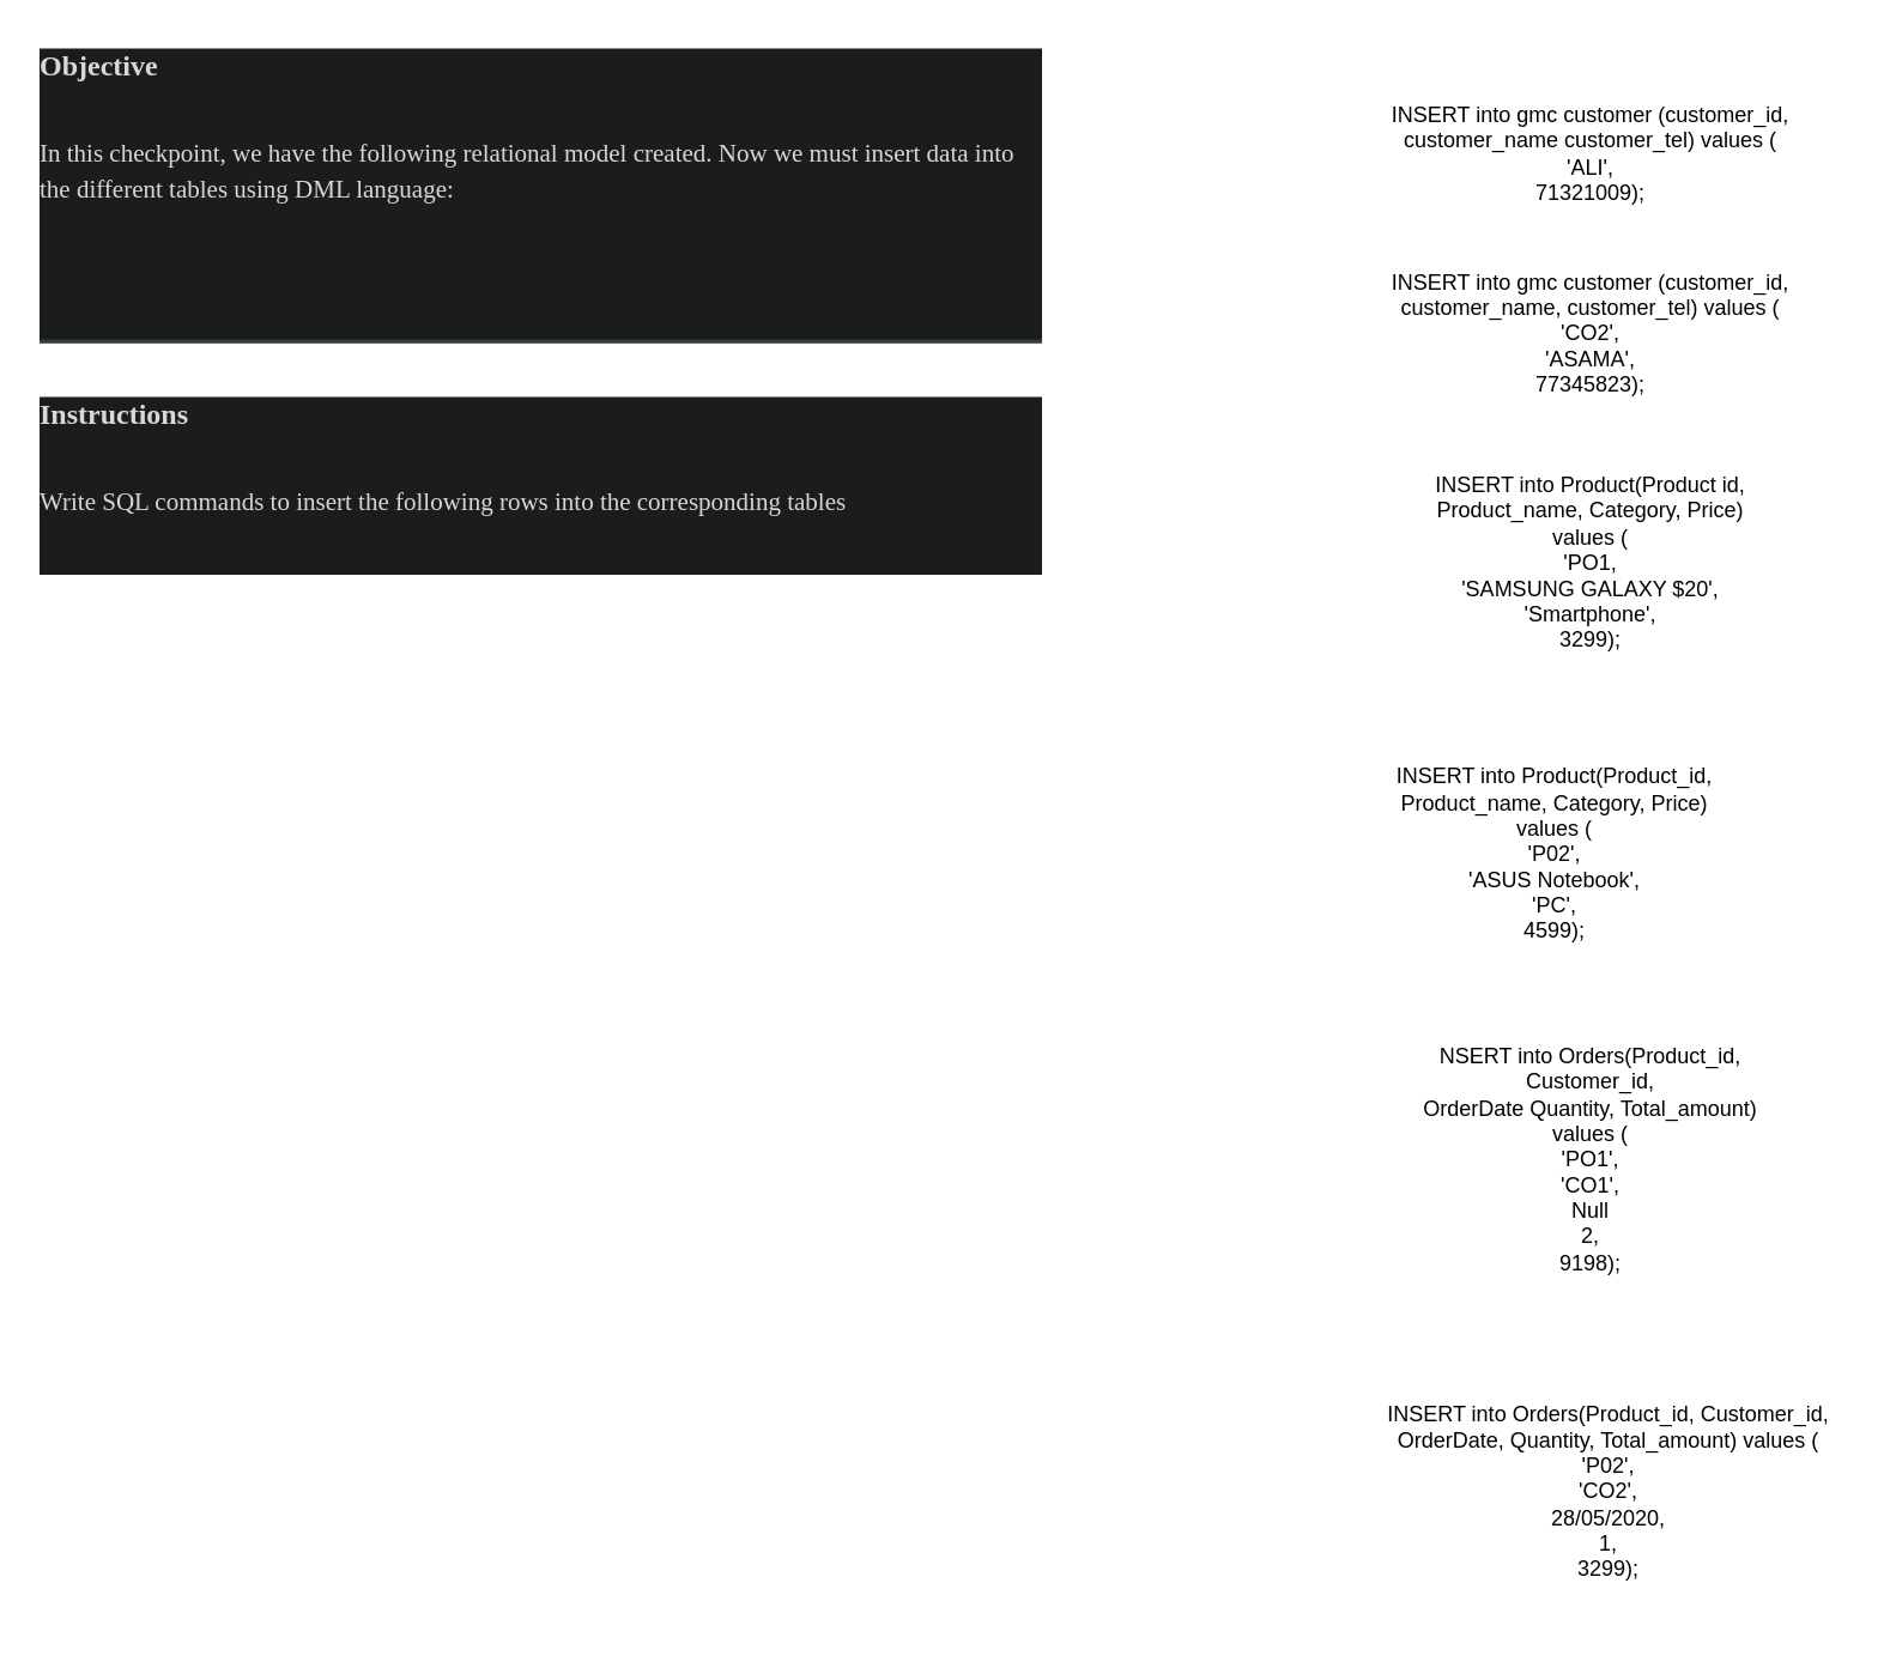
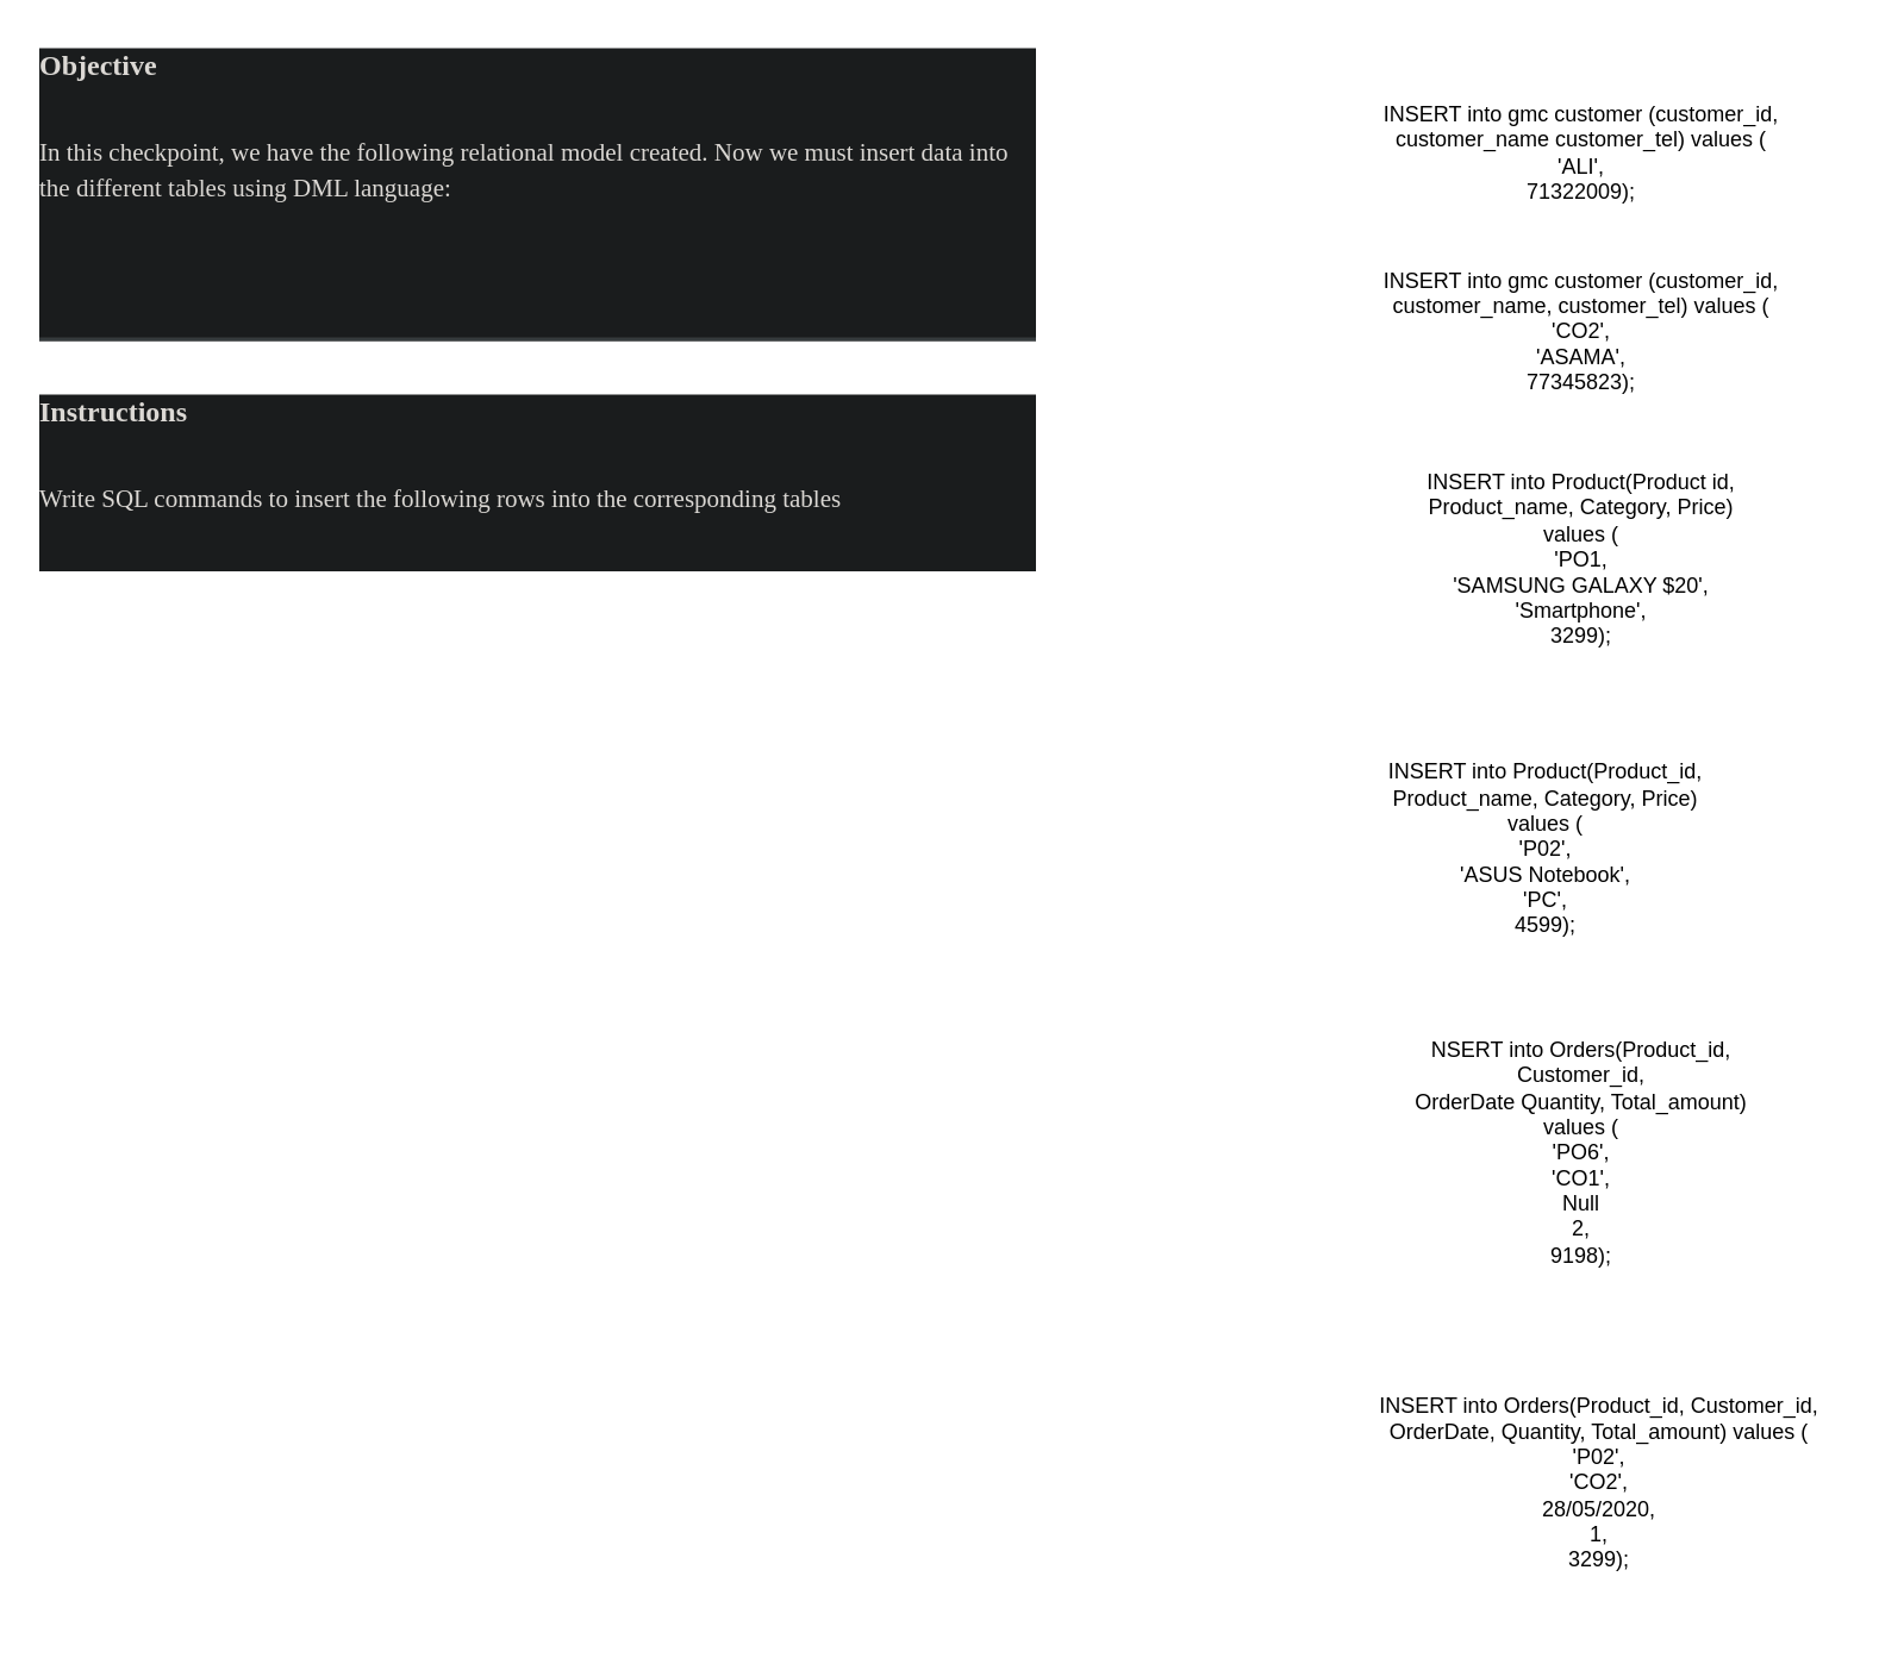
- <mxCell id="3" value="&lt;div&gt;INSERT into gmc customer (customer_id,&lt;/div&gt;&lt;div&gt;customer_name customer_tel) values (&lt;/div&gt;&lt;div&gt;'ALI',&lt;/div&gt;&lt;div&gt;71321009);&lt;/div&gt;" style="text;html=1;strokeColor=none;fillColor=none;align=center;verticalAlign=middle;whiteSpace=wrap;rounded=0;" vertex="1" parent="1"><mxGeometry x="740" y="40" width="290" height="90" as="geometry" /></mxCell>
+ <mxCell id="3" value="&lt;div&gt;INSERT into gmc customer (customer_id,&lt;/div&gt;&lt;div&gt;customer_name customer_tel) values (&lt;/div&gt;&lt;div&gt;'ALI',&lt;/div&gt;&lt;div&gt;71322009);&lt;/div&gt;" style="text;html=1;strokeColor=none;fillColor=none;align=center;verticalAlign=middle;whiteSpace=wrap;rounded=0;" vertex="1" parent="1"><mxGeometry x="740" y="40" width="290" height="90" as="geometry" /></mxCell>
- <mxCell id="7" value="&lt;div&gt;NSERT into Orders(Product_id, Customer_id,&lt;/div&gt;&lt;div&gt;OrderDate Quantity, Total_amount) values (&lt;/div&gt;&lt;div&gt;'PO1',&lt;/div&gt;&lt;div&gt;'CO1',&lt;/div&gt;&lt;div&gt;Null&lt;/div&gt;&lt;div&gt;2,&lt;/div&gt;&lt;div&gt;9198);&lt;/div&gt;" style="text;html=1;strokeColor=none;fillColor=none;align=center;verticalAlign=middle;whiteSpace=wrap;rounded=0;" vertex="1" parent="1"><mxGeometry x="790" y="590" width="190" height="110" as="geometry" /></mxCell>
+ <mxCell id="7" value="&lt;div&gt;NSERT into Orders(Product_id, Customer_id,&lt;/div&gt;&lt;div&gt;OrderDate Quantity, Total_amount) values (&lt;/div&gt;&lt;div&gt;'PO6',&lt;/div&gt;&lt;div&gt;'CO1',&lt;/div&gt;&lt;div&gt;Null&lt;/div&gt;&lt;div&gt;2,&lt;/div&gt;&lt;div&gt;9198);&lt;/div&gt;" style="text;html=1;strokeColor=none;fillColor=none;align=center;verticalAlign=middle;whiteSpace=wrap;rounded=0;" vertex="1" parent="1"><mxGeometry x="790" y="590" width="190" height="110" as="geometry" /></mxCell>
